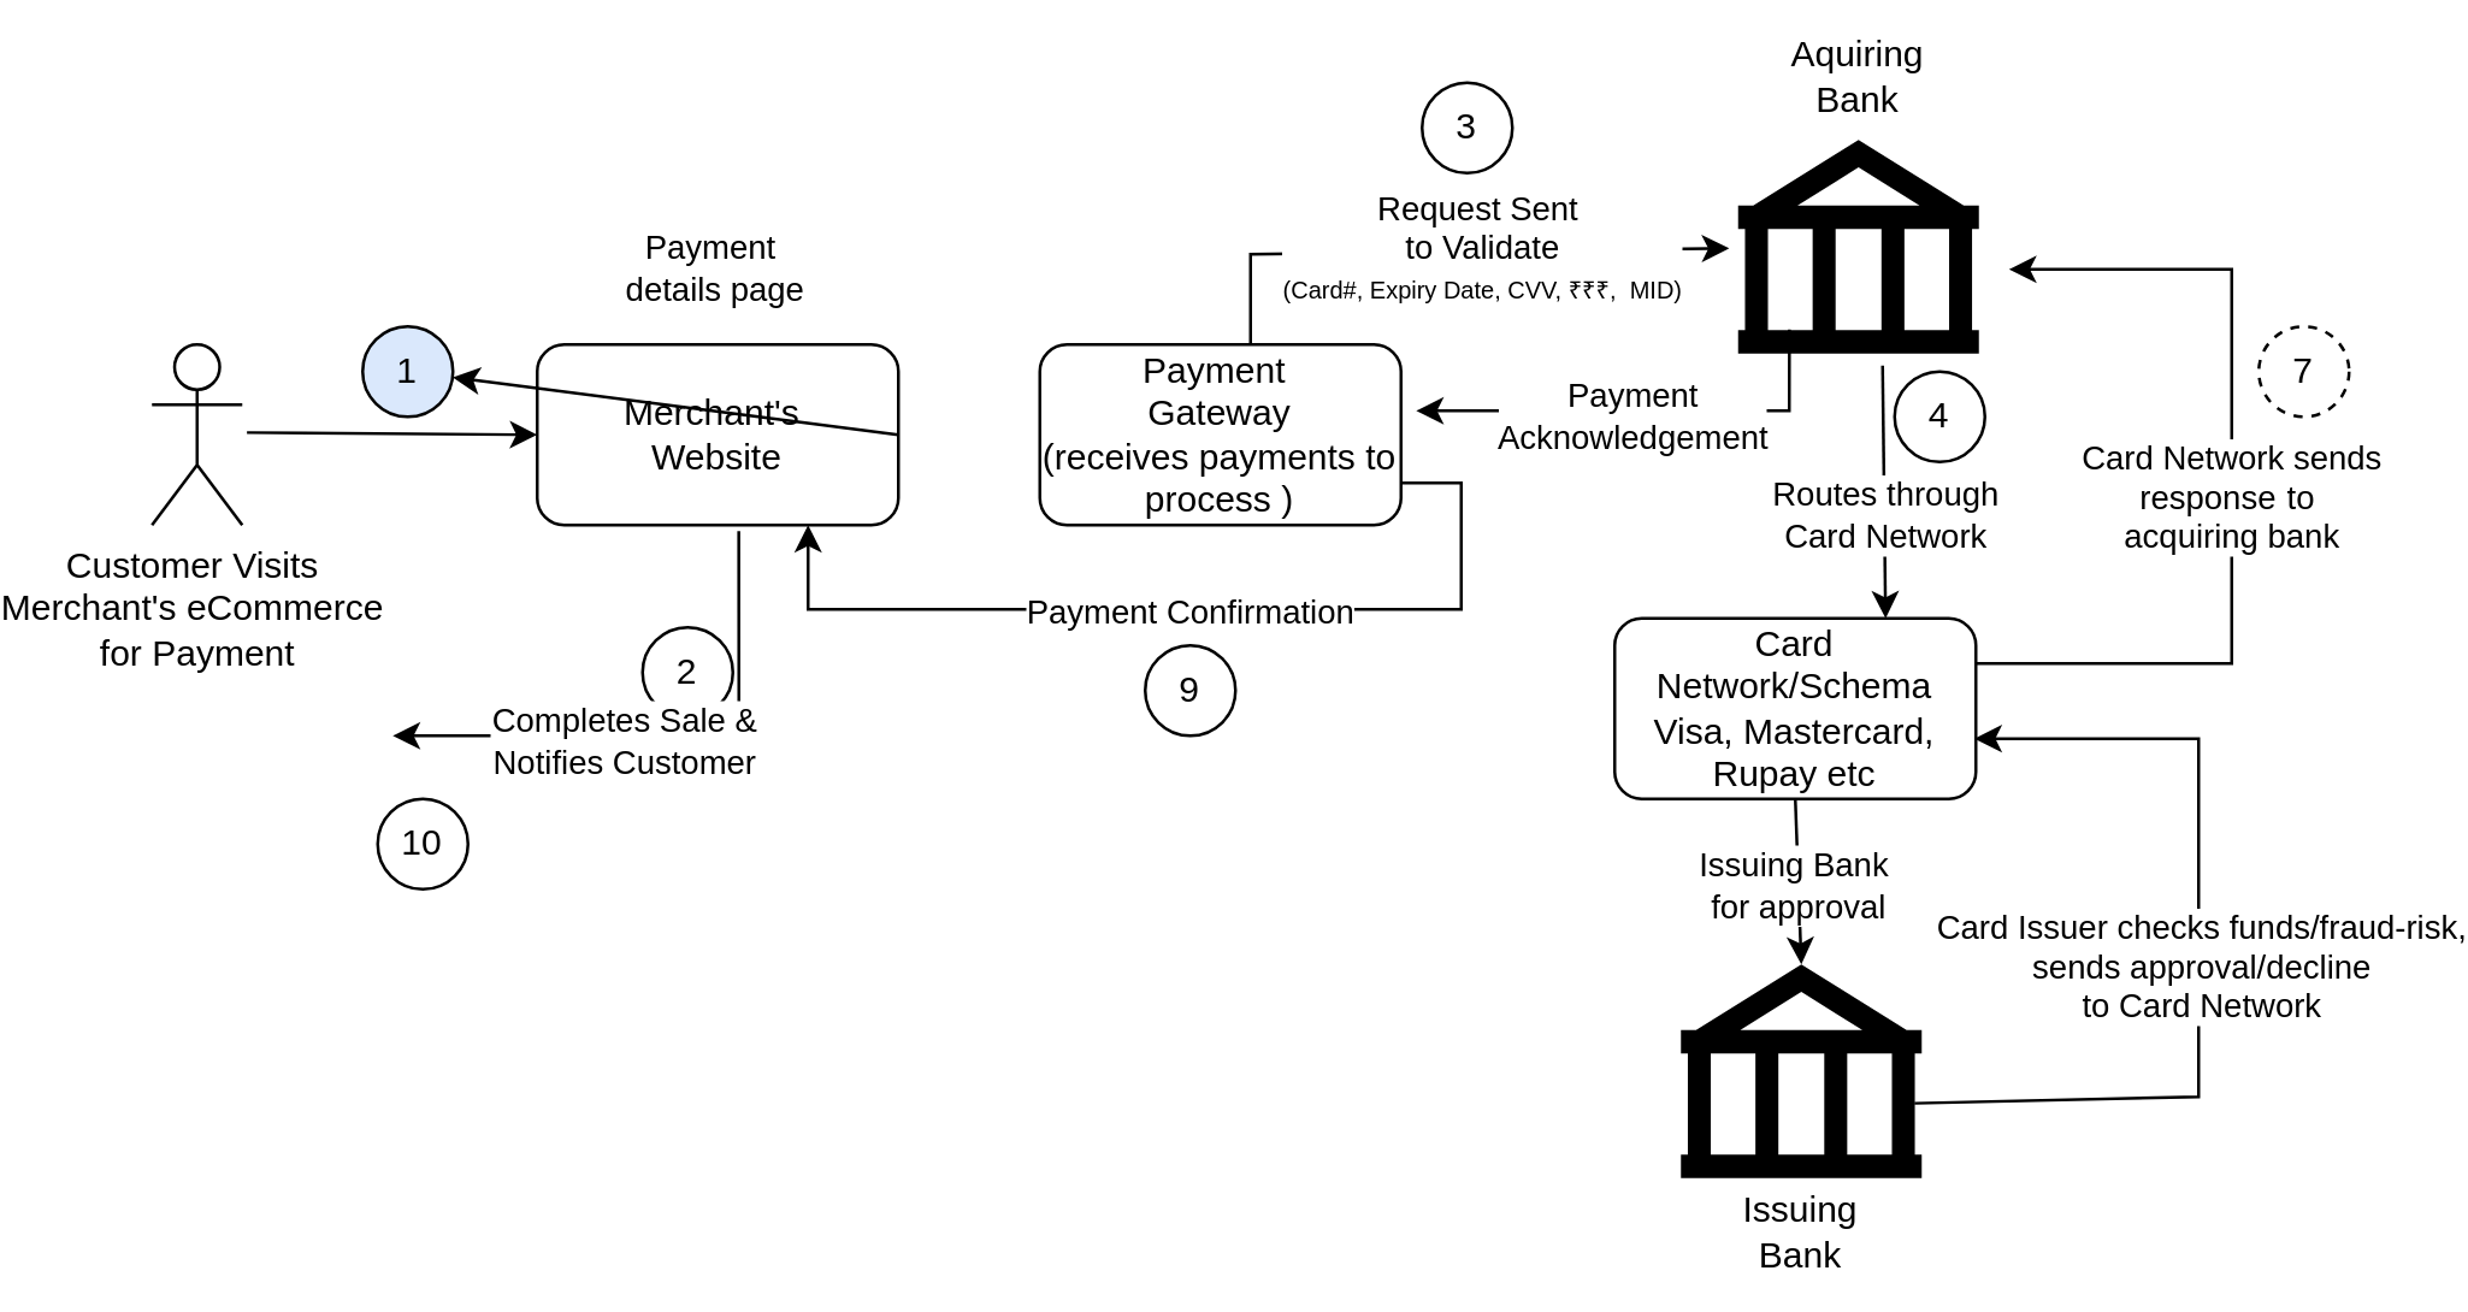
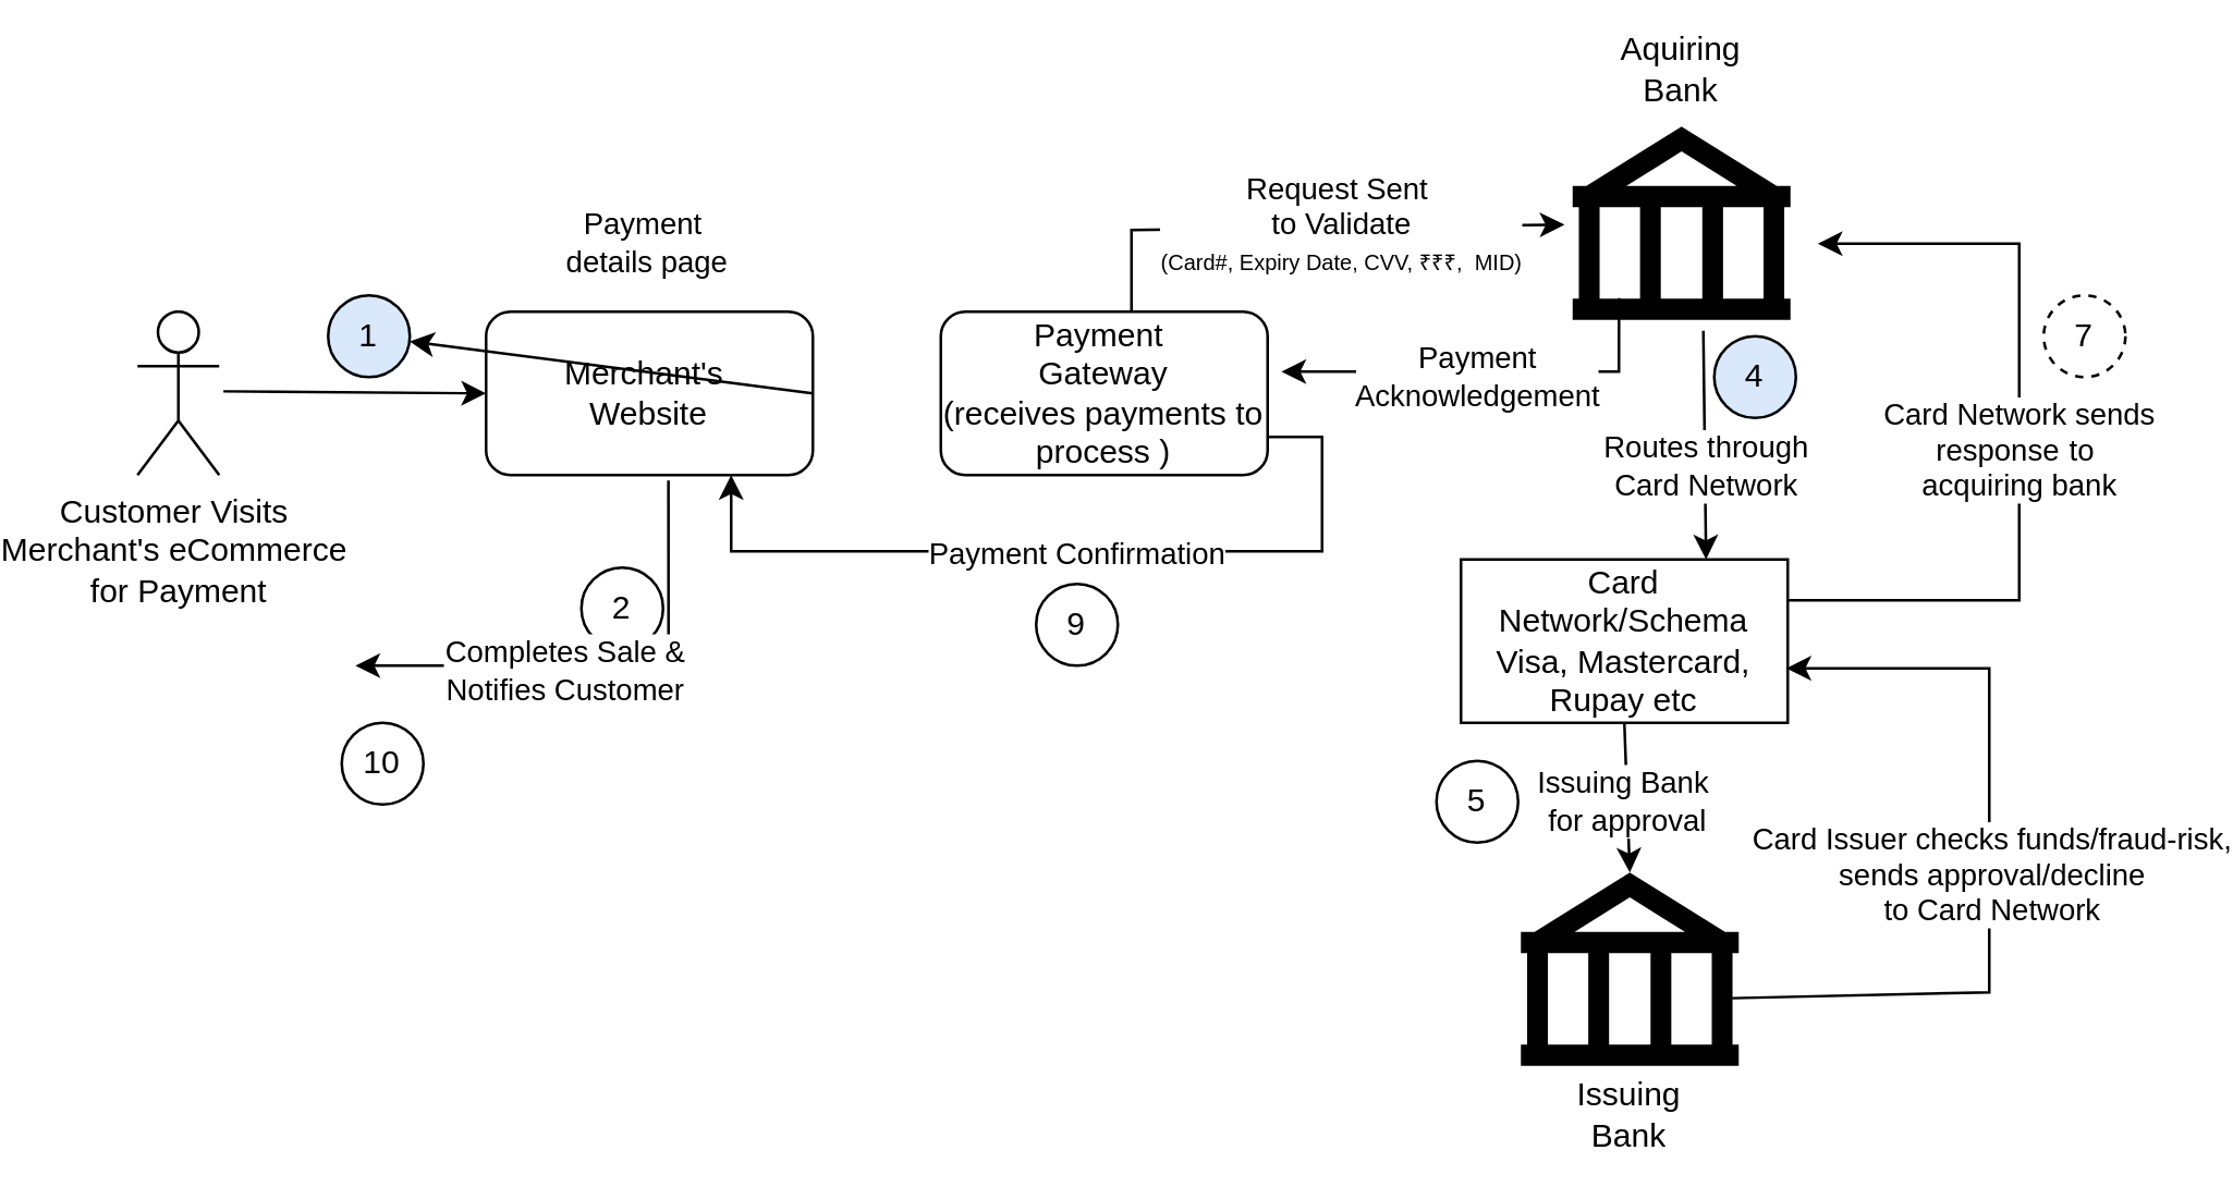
- <mxCell id="26" value="3" style="ellipse;whiteSpace=wrap;html=1;aspect=fixed;" parent="1" vertex="1"><mxGeometry x="442" y="27" width="30" height="30" as="geometry" /></mxCell>
- <mxCell id="27" value="4" style="ellipse;whiteSpace=wrap;html=1;aspect=fixed;" parent="1" vertex="1"><mxGeometry x="599" y="123" width="30" height="30" as="geometry" /></mxCell>
+ <mxCell id="27" value="4" style="ellipse;whiteSpace=wrap;html=1;aspect=fixed;fillColor=#dae8fc;" parent="1" vertex="1"><mxGeometry x="599" y="123" width="30" height="30" as="geometry" /></mxCell>
- <mxCell id="11" value="Card Network/Schema&lt;div&gt;Visa, Mastercard, Rupay etc&lt;/div&gt;" style="rounded=1;whiteSpace=wrap;html=1;" parent="1" vertex="1"><mxGeometry x="506" y="205" width="120" height="60" as="geometry" /></mxCell>
+ <mxCell id="11" value="Card Network/Schema&lt;div&gt;Visa, Mastercard, Rupay etc&lt;/div&gt;" style="whiteSpace=wrap;html=1;rounded=0;" parent="1" vertex="1"><mxGeometry x="506" y="205" width="120" height="60" as="geometry" /></mxCell>
+ <mxCell id="28" value="5" style="ellipse;whiteSpace=wrap;html=1;aspect=fixed;" parent="1" vertex="1"><mxGeometry x="497" y="279" width="30" height="30" as="geometry" /></mxCell>
